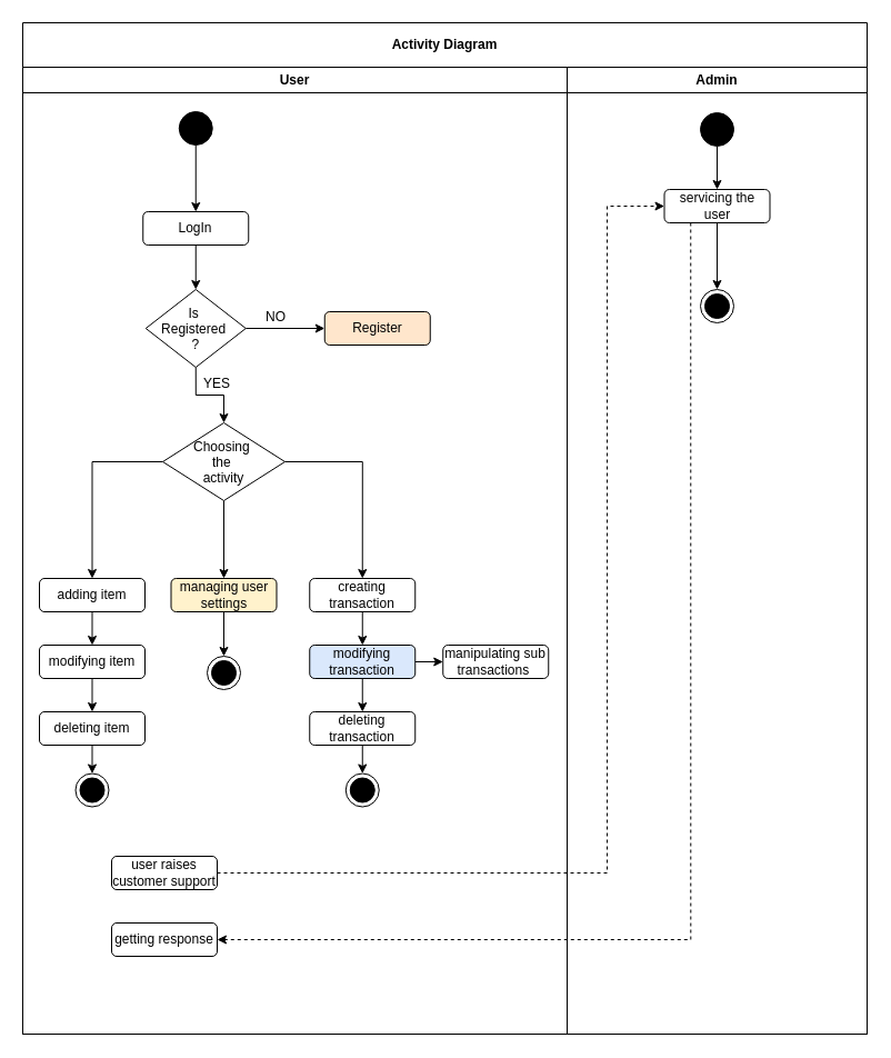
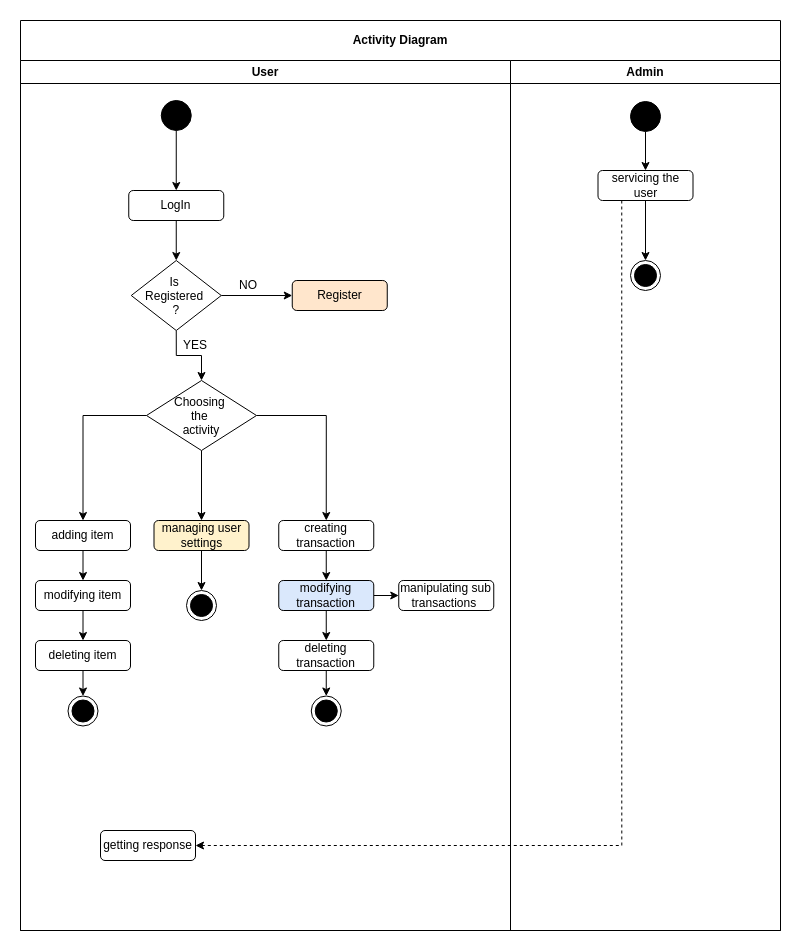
- <mxCell id="45" style="edgeStyle=orthogonalEdgeStyle;rounded=0;orthogonalLoop=1;jettySize=auto;html=1;exitX=1;exitY=0.5;exitDx=0;exitDy=0;entryX=0;entryY=0.5;entryDx=0;entryDy=0;dashed=1;" edge="1" parent="2" source="20" target="43"><mxGeometry relative="1" as="geometry"><Array as="points"><mxPoint x="526" y="765" /><mxPoint x="526" y="165" /></Array></mxGeometry></mxCell>
- <mxCell id="20" value="user raises customer support" style="rounded=1;whiteSpace=wrap;html=1;" vertex="1" parent="3"><mxGeometry x="80" y="710" width="95" height="30" as="geometry" /></mxCell>
